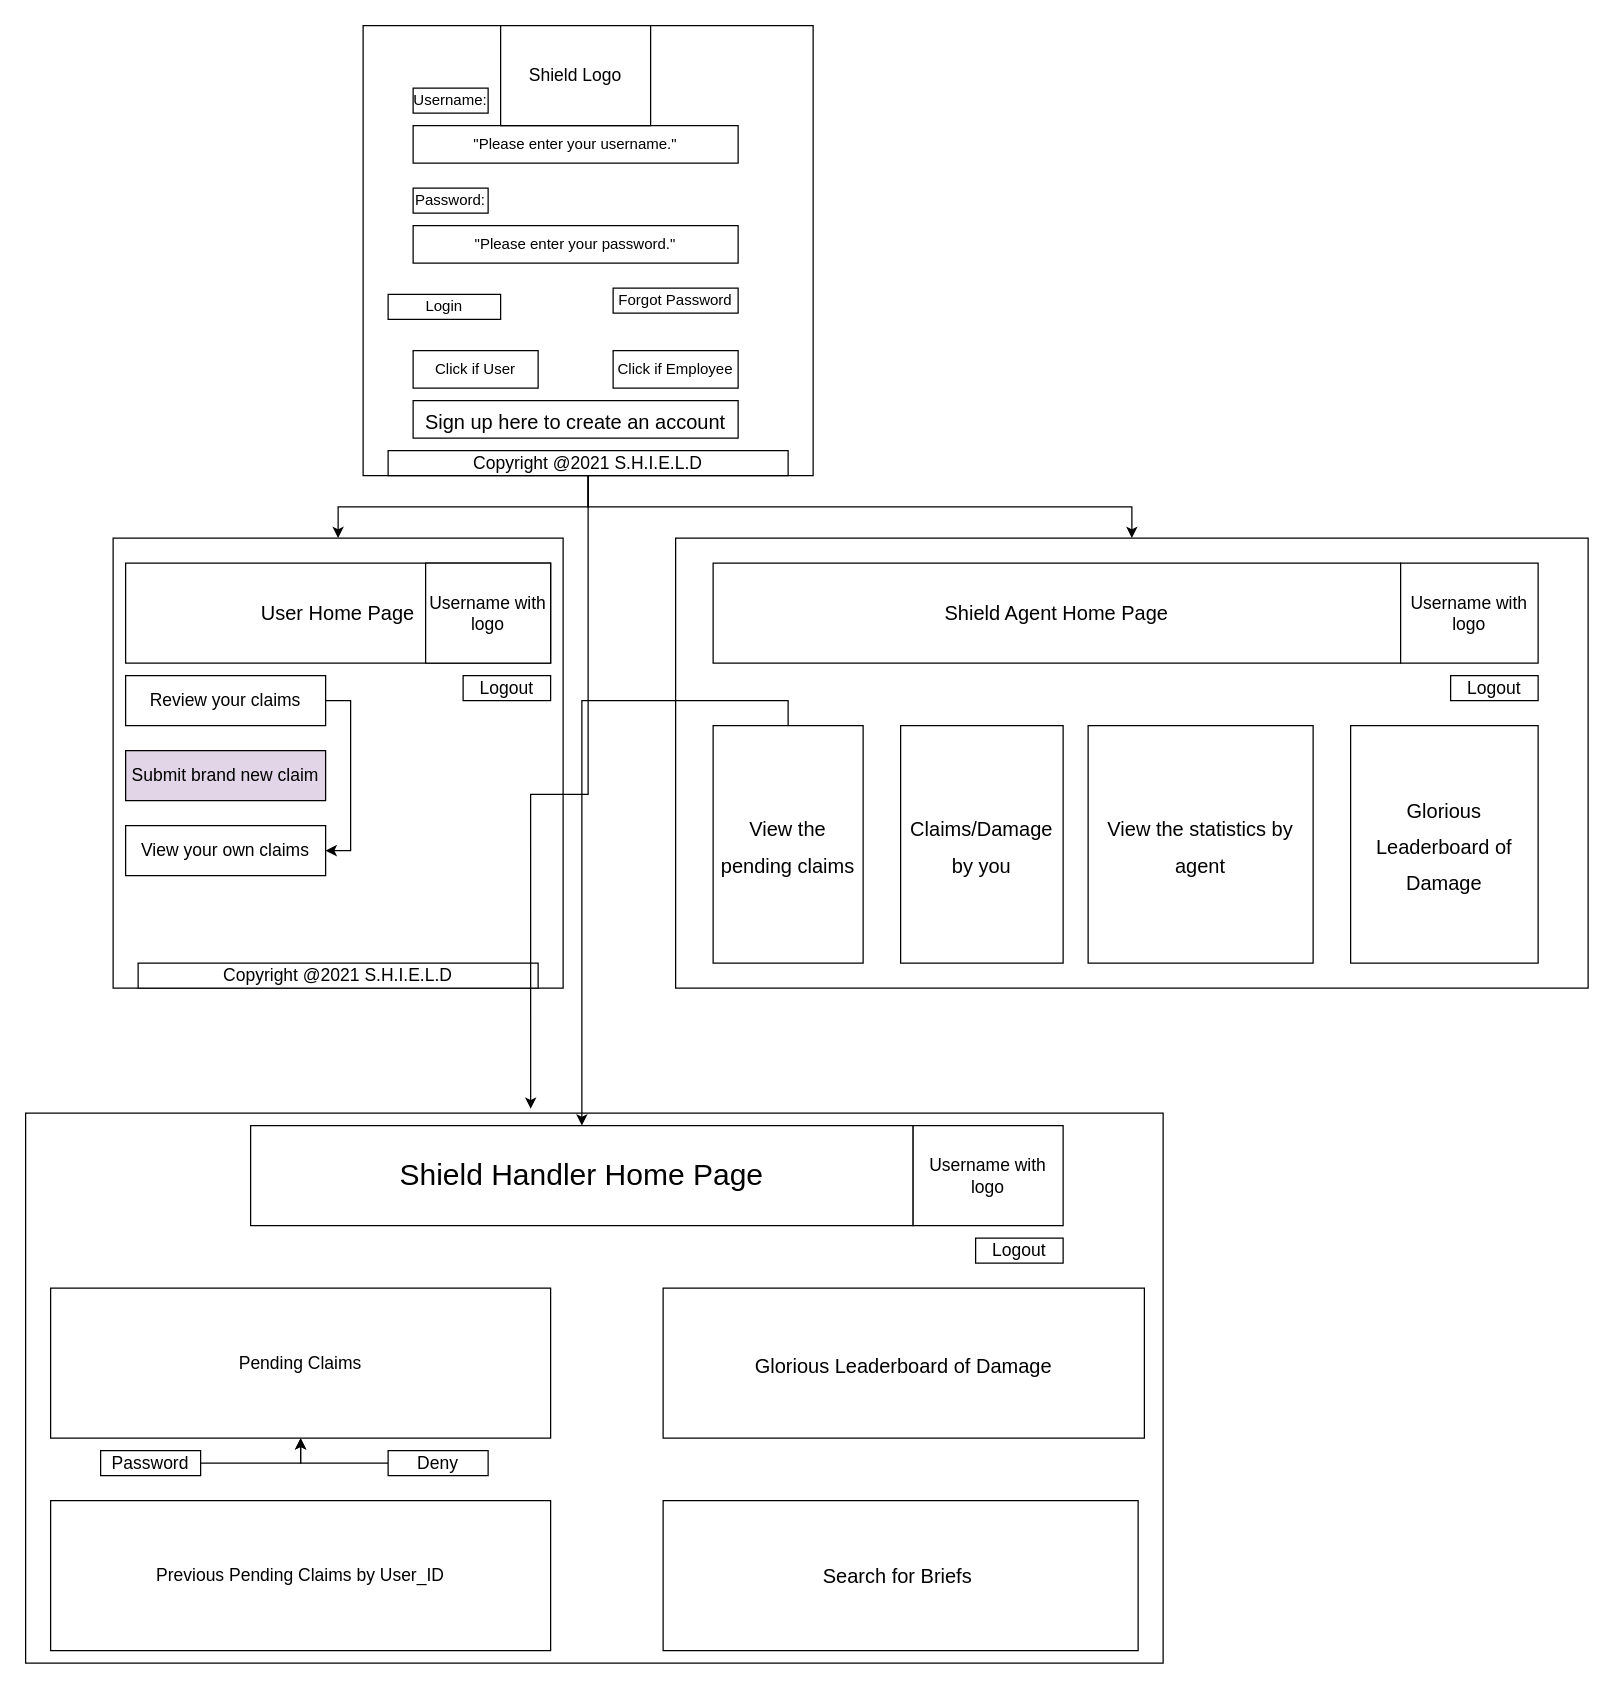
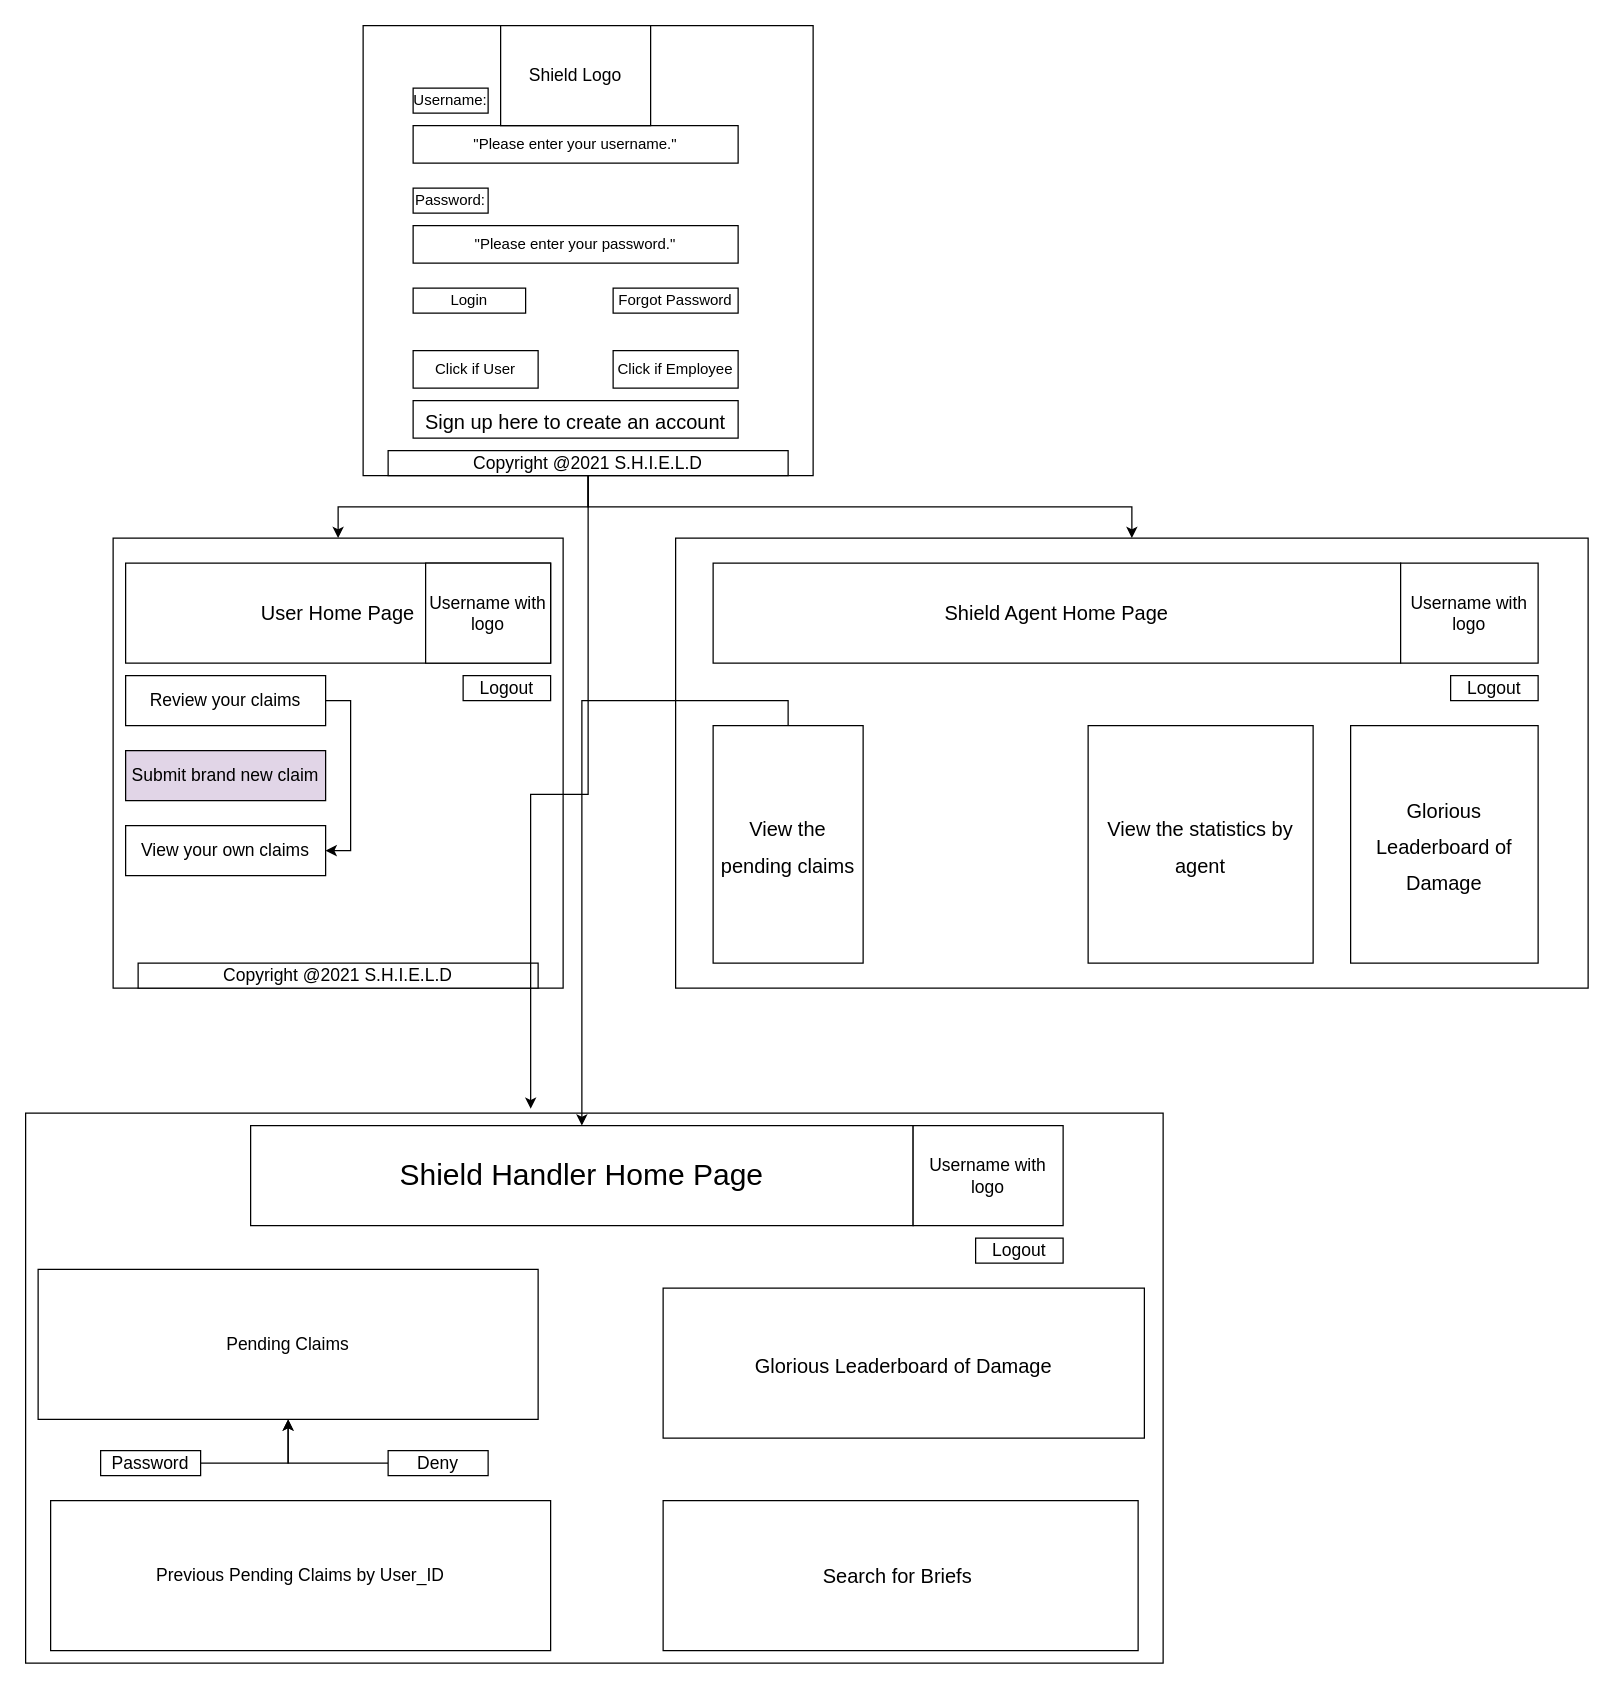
- <mxCell id="10" value="Login" style="rounded=0;whiteSpace=wrap;html=1;" parent="1" vertex="1"><mxGeometry x="310" y="235" width="90" height="20" as="geometry" /></mxCell>
+ <mxCell id="10" value="Login" style="rounded=0;whiteSpace=wrap;html=1;" parent="1" vertex="1"><mxGeometry x="330" y="230" width="90" height="20" as="geometry" /></mxCell>
- <mxCell id="31" value="&lt;font size=&quot;3&quot;&gt;Claims/Damage by you&lt;/font&gt;" style="rounded=0;whiteSpace=wrap;html=1;fontSize=24;" parent="1" vertex="1"><mxGeometry x="720" y="580" width="130" height="190" as="geometry" /></mxCell>
- <mxCell id="37" value="Pending Claims" style="rounded=0;whiteSpace=wrap;html=1;fontSize=14;" parent="1" vertex="1"><mxGeometry x="40" y="1030" width="400" height="120" as="geometry" /></mxCell>
+ <mxCell id="37" value="Pending Claims" style="rounded=0;whiteSpace=wrap;html=1;fontSize=14;" parent="1" vertex="1"><mxGeometry x="30" y="1015" width="400" height="120" as="geometry" /></mxCell>
